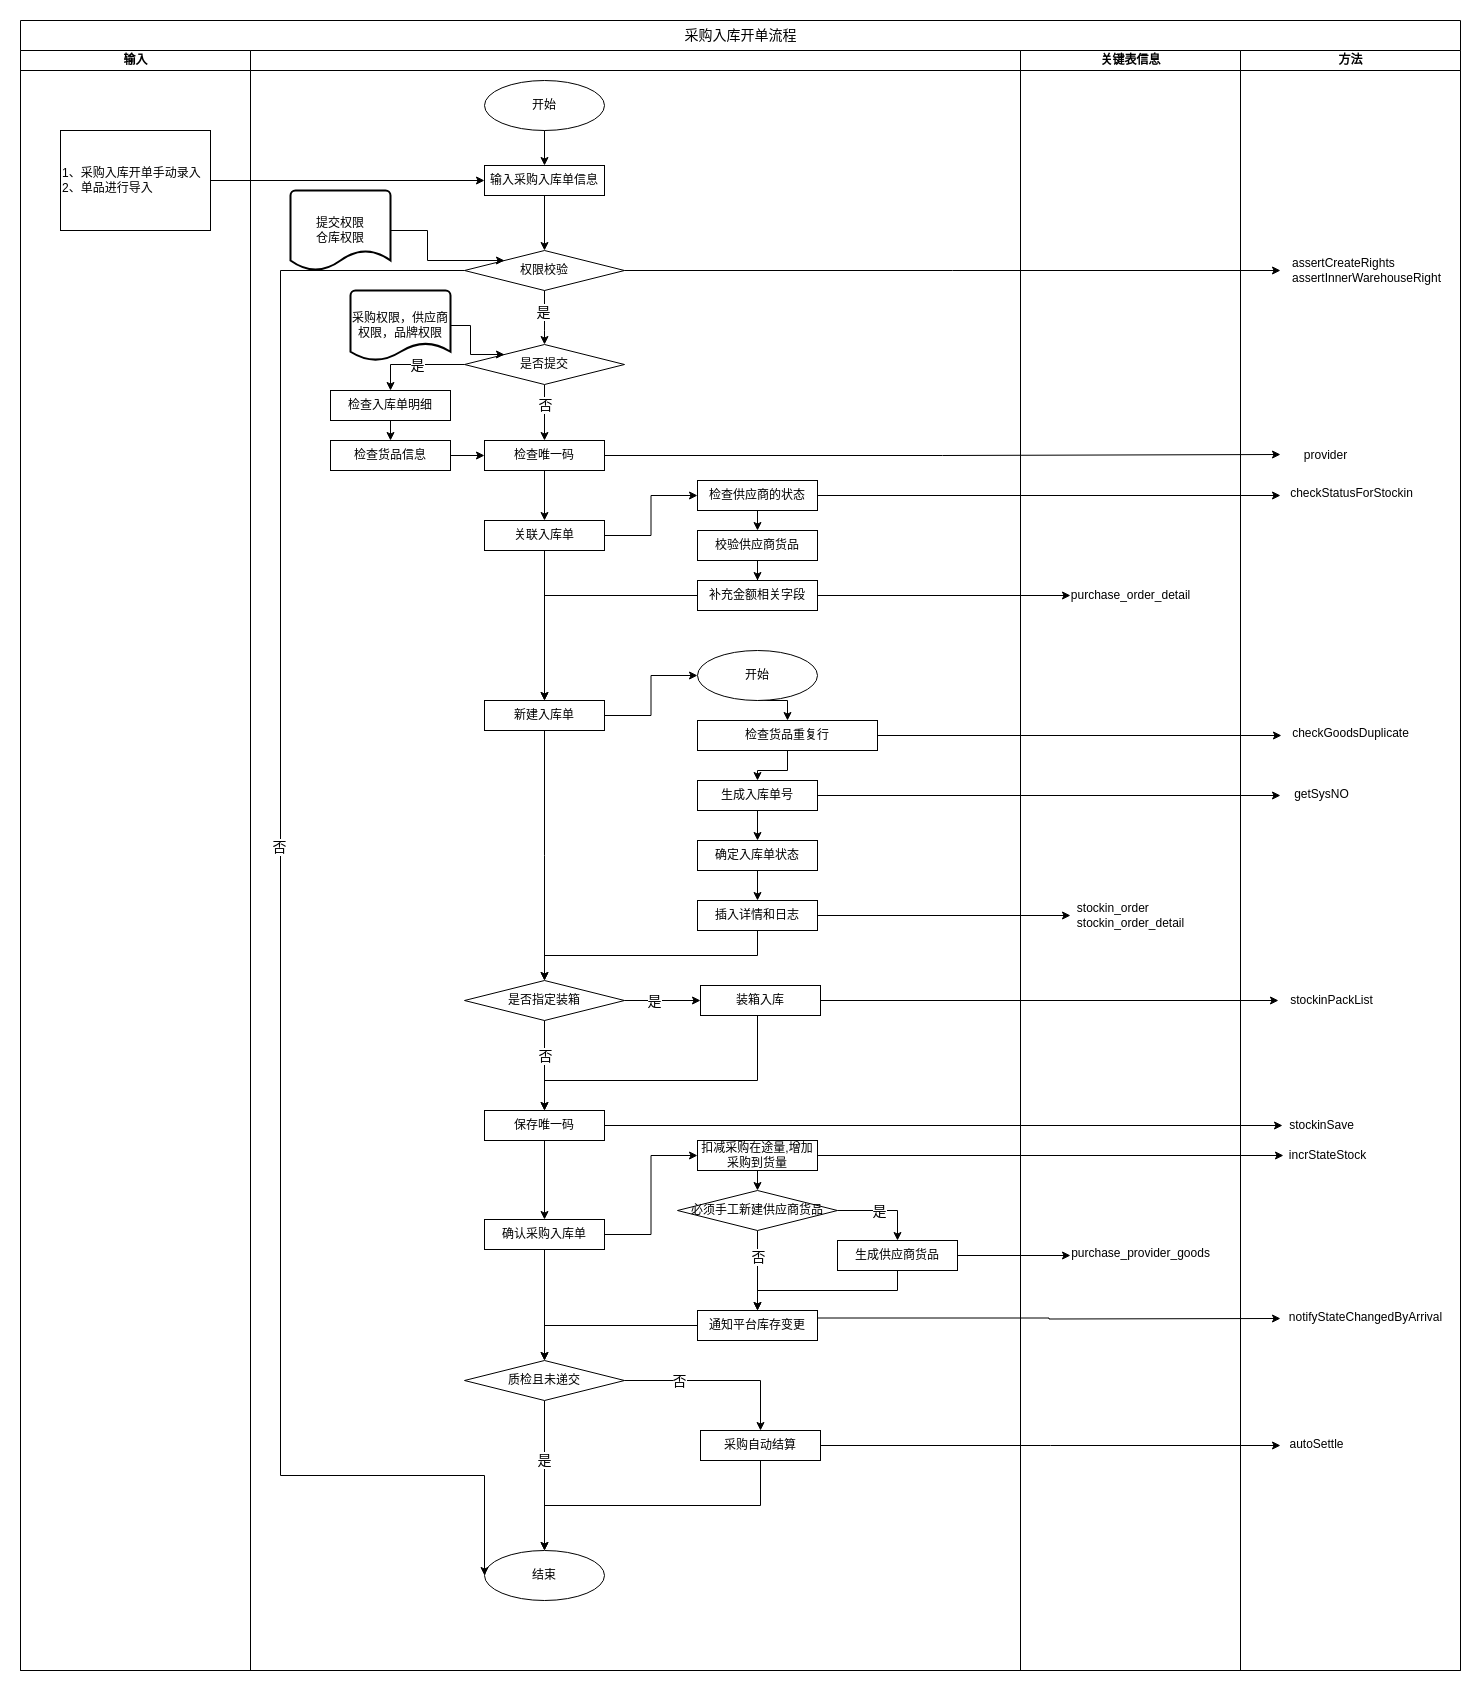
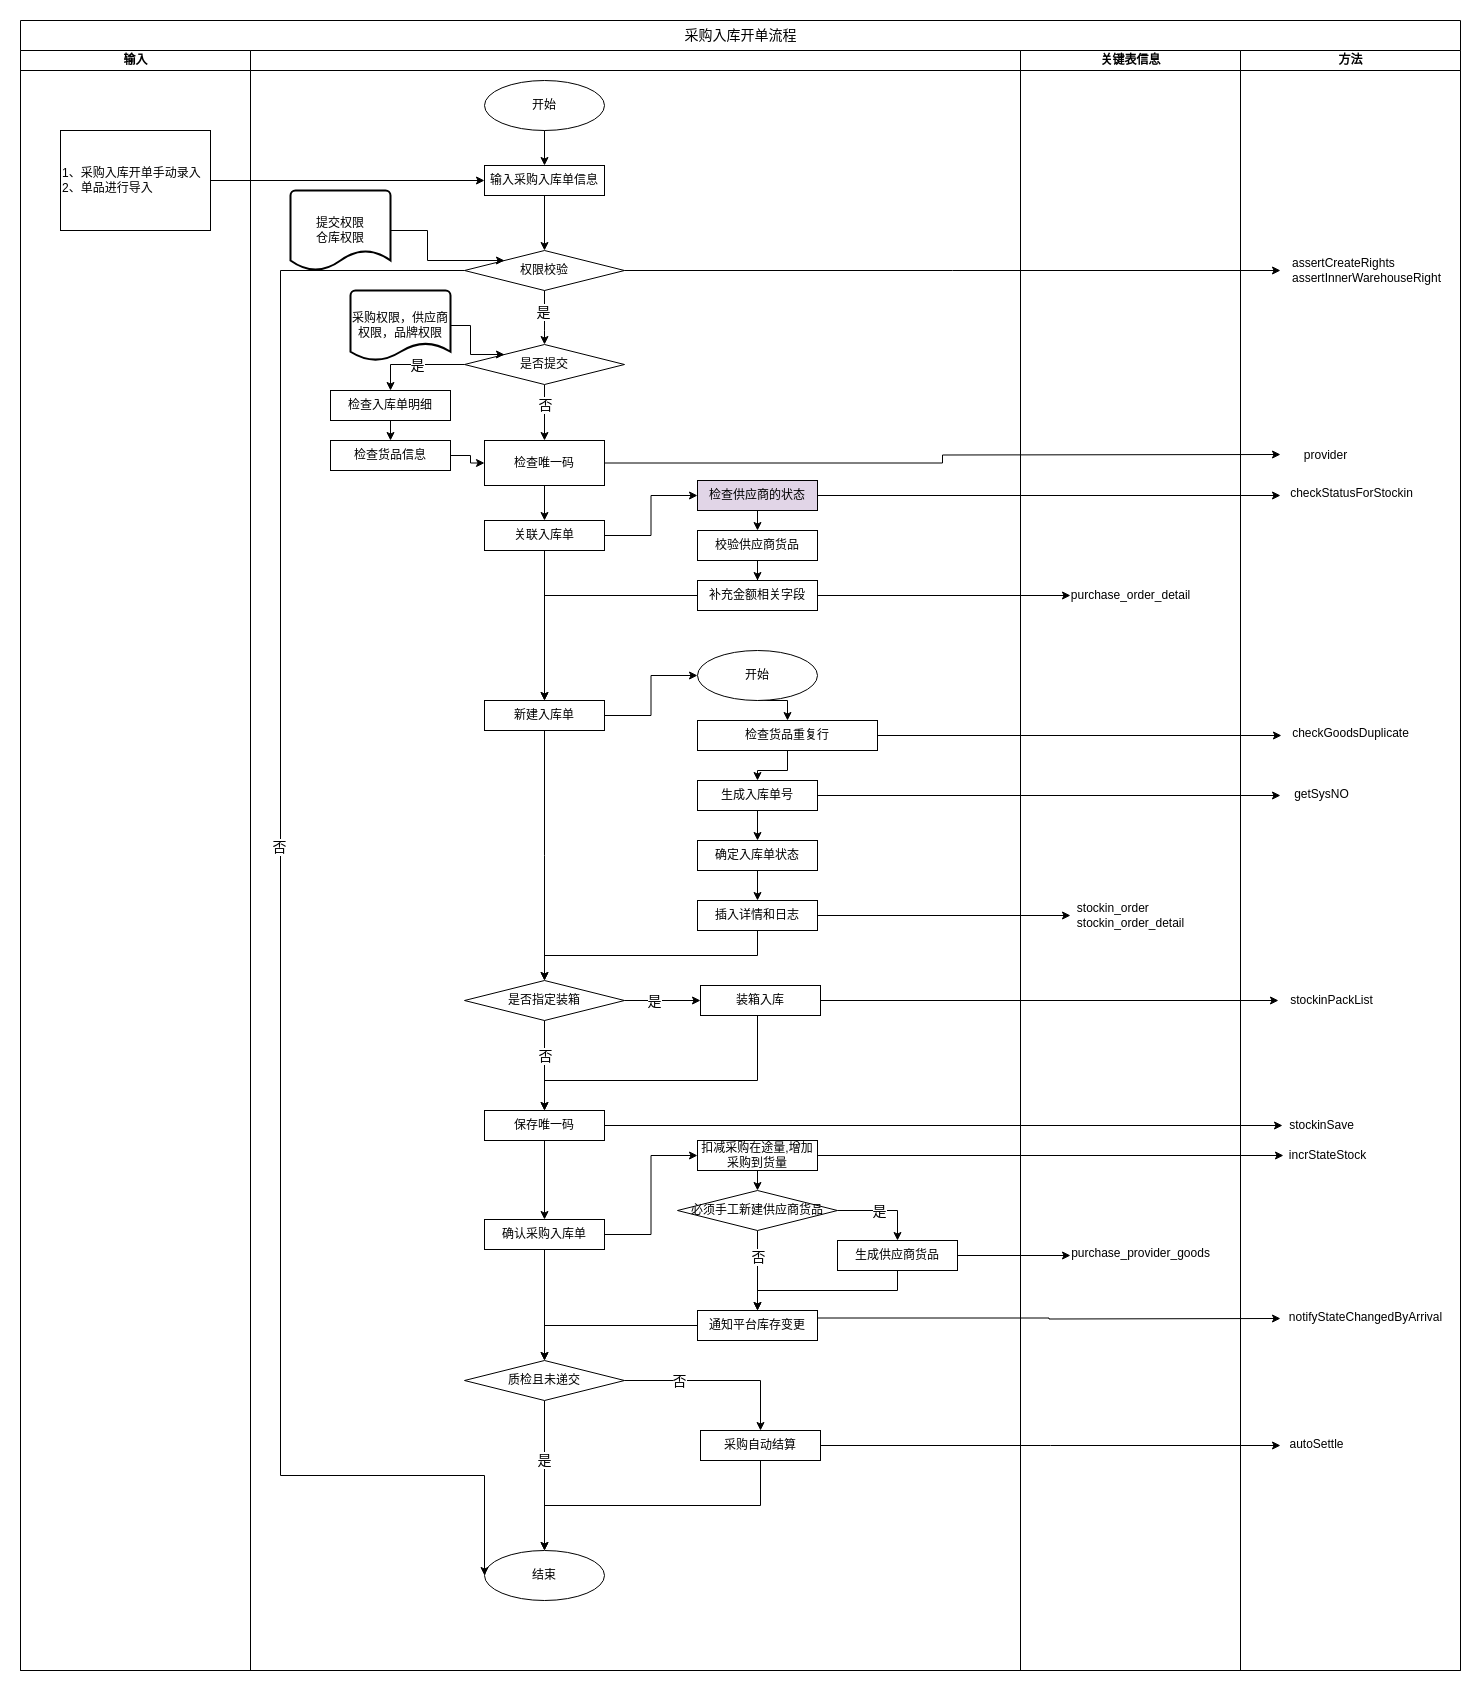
- <mxCell id="32" value="检查唯一码" style="rounded=0;whiteSpace=wrap;html=1;" parent="5" vertex="1"><mxGeometry x="234" y="390" width="120" height="30" as="geometry" /></mxCell>
+ <mxCell id="32" value="检查唯一码" style="rounded=0;whiteSpace=wrap;html=1;" parent="5" vertex="1"><mxGeometry x="234" y="390" width="120" height="45" as="geometry" /></mxCell>
- <mxCell id="86" value="检查供应商的状态" style="rounded=0;whiteSpace=wrap;html=1;" parent="5" vertex="1"><mxGeometry x="447" y="430" width="120" height="30" as="geometry" /></mxCell>
+ <mxCell id="86" value="检查供应商的状态" style="rounded=0;whiteSpace=wrap;html=1;fillColor=#e1d5e7;" parent="5" vertex="1"><mxGeometry x="447" y="430" width="120" height="30" as="geometry" /></mxCell>
